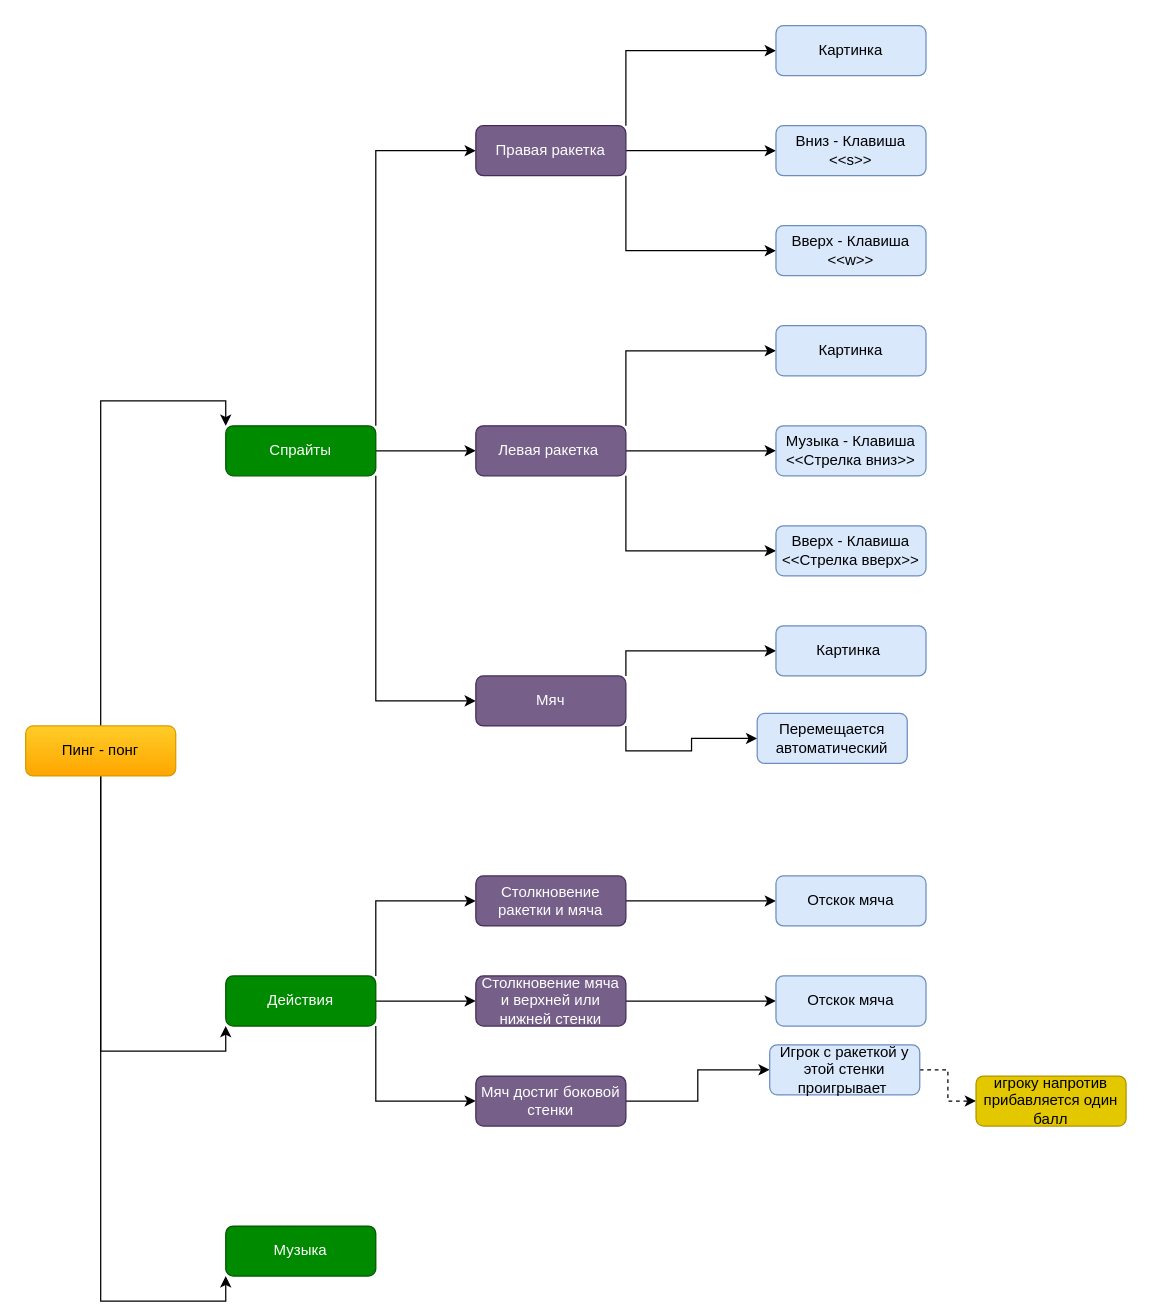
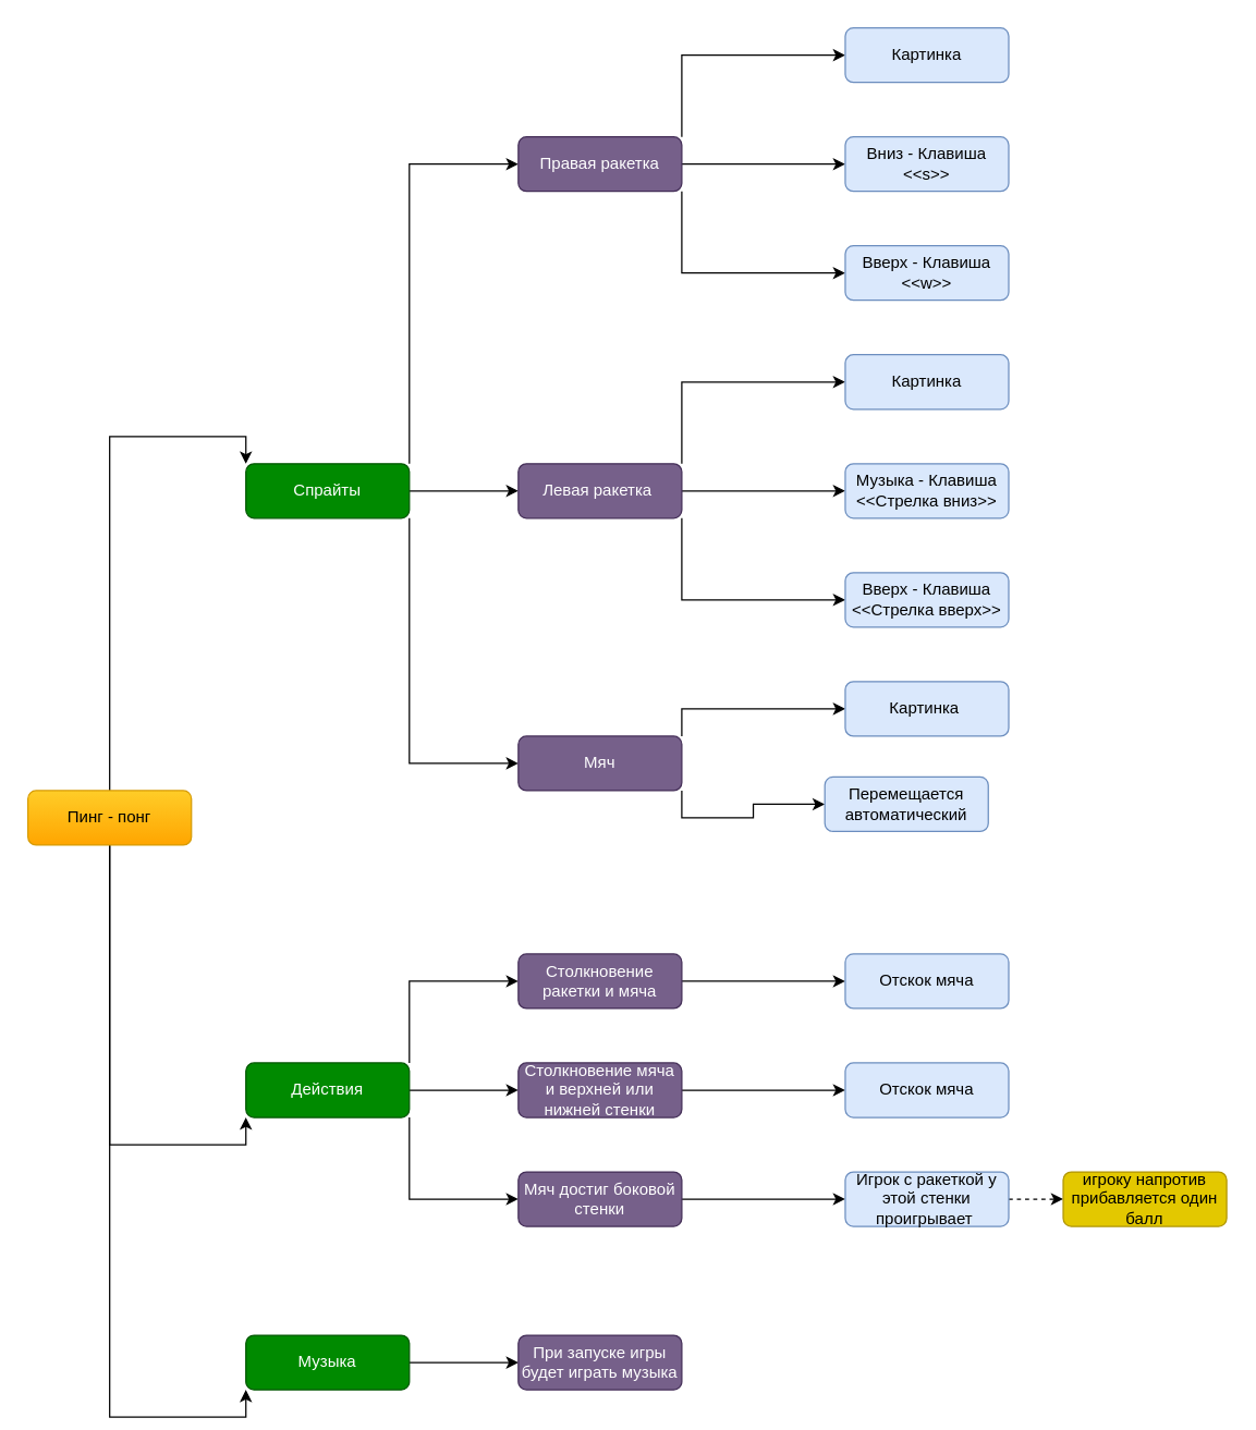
- <mxCell id="43" value="Игрок с ракеткой у этой стенки проигрывает&amp;nbsp;" style="rounded=1;whiteSpace=wrap;html=1;fillColor=#dae8fc;strokeColor=#6c8ebf;" parent="1" vertex="1"><mxGeometry x="615" y="835" width="120" height="40" as="geometry" /></mxCell>
+ <mxCell id="43" value="Игрок с ракеткой у этой стенки проигрывает&amp;nbsp;" style="rounded=1;whiteSpace=wrap;html=1;fillColor=#dae8fc;strokeColor=#6c8ebf;" parent="1" vertex="1"><mxGeometry x="620" y="860" width="120" height="40" as="geometry" /></mxCell>
+ <mxCell id="44" style="edgeStyle=orthogonalEdgeStyle;rounded=0;orthogonalLoop=1;jettySize=auto;html=1;exitX=1;exitY=0.5;exitDx=0;exitDy=0;entryX=0;entryY=0.5;entryDx=0;entryDy=0;" edge="1" parent="1" source="45" target="46"><mxGeometry relative="1" as="geometry" /></mxCell>
+ <mxCell id="46" value="При запуске игры будет играть музыка" style="rounded=1;whiteSpace=wrap;html=1;fillColor=#76608a;fontColor=#ffffff;strokeColor=#432D57;" vertex="1" parent="1"><mxGeometry x="380" y="980" width="120" height="40" as="geometry" /></mxCell>
